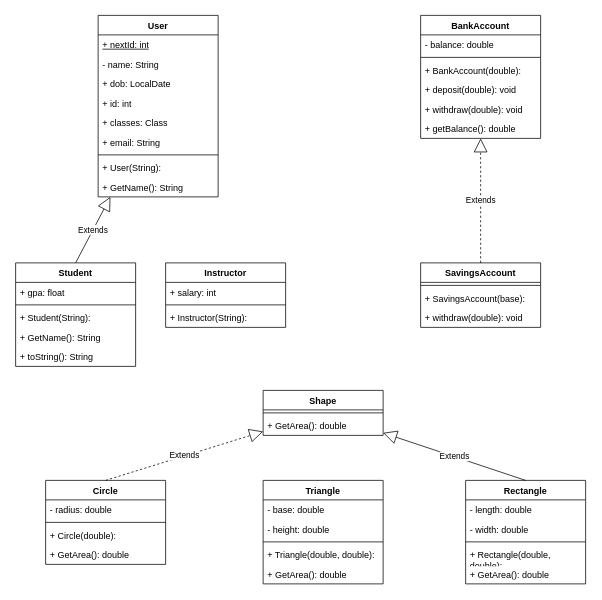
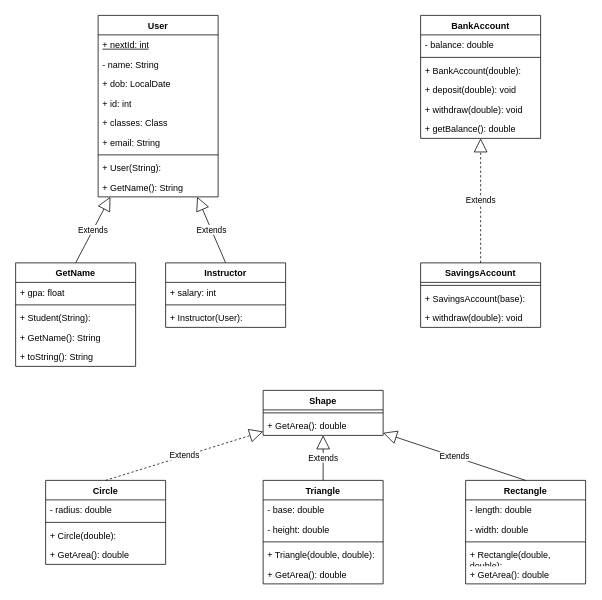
+ <mxCell id="54" value="Extends" style="endArrow=block;endSize=16;endFill=0;html=1;rounded=0;exitX=0.5;exitY=0;exitDx=0;exitDy=0;" edge="1" parent="1" source="18" target="2"><mxGeometry width="160" relative="1" as="geometry"><mxPoint x="110" y="360" as="sourcePoint" /><mxPoint x="210" y="260" as="targetPoint" /></mxGeometry></mxCell>
- <mxCell id="12" value="Student" style="swimlane;fontStyle=1;align=center;verticalAlign=top;childLayout=stackLayout;horizontal=1;startSize=26;horizontalStack=0;resizeParent=1;resizeParentMax=0;resizeLast=0;collapsible=1;marginBottom=0;whiteSpace=wrap;html=1;" vertex="1" parent="1"><mxGeometry x="20" y="350" width="160" height="138" as="geometry" /></mxCell>
+ <mxCell id="12" value="GetName" style="swimlane;fontStyle=1;align=center;verticalAlign=top;childLayout=stackLayout;horizontal=1;startSize=26;horizontalStack=0;resizeParent=1;resizeParentMax=0;resizeLast=0;collapsible=1;marginBottom=0;whiteSpace=wrap;html=1;" vertex="1" parent="1"><mxGeometry x="20" y="350" width="160" height="138" as="geometry" /></mxCell>
- <mxCell id="21" value="+ Instructor(String):&amp;nbsp;" style="text;strokeColor=none;fillColor=none;align=left;verticalAlign=top;spacingLeft=4;spacingRight=4;overflow=hidden;rotatable=0;points=[[0,0.5],[1,0.5]];portConstraint=eastwest;whiteSpace=wrap;html=1;" vertex="1" parent="18"><mxGeometry y="60" width="160" height="26" as="geometry" /></mxCell>
+ <mxCell id="21" value="+ Instructor(User):&amp;nbsp;" style="text;strokeColor=none;fillColor=none;align=left;verticalAlign=top;spacingLeft=4;spacingRight=4;overflow=hidden;rotatable=0;points=[[0,0.5],[1,0.5]];portConstraint=eastwest;whiteSpace=wrap;html=1;" vertex="1" parent="18"><mxGeometry y="60" width="160" height="26" as="geometry" /></mxCell>
+ <mxCell id="58" value="Extends" style="endArrow=block;endSize=16;endFill=0;html=1;rounded=0;exitX=0.5;exitY=0;exitDx=0;exitDy=0;" edge="1" parent="1" source="47" target="44"><mxGeometry width="160" relative="1" as="geometry"><mxPoint x="430" y="630" as="sourcePoint" /><mxPoint x="370" y="595" as="targetPoint" /></mxGeometry></mxCell>
